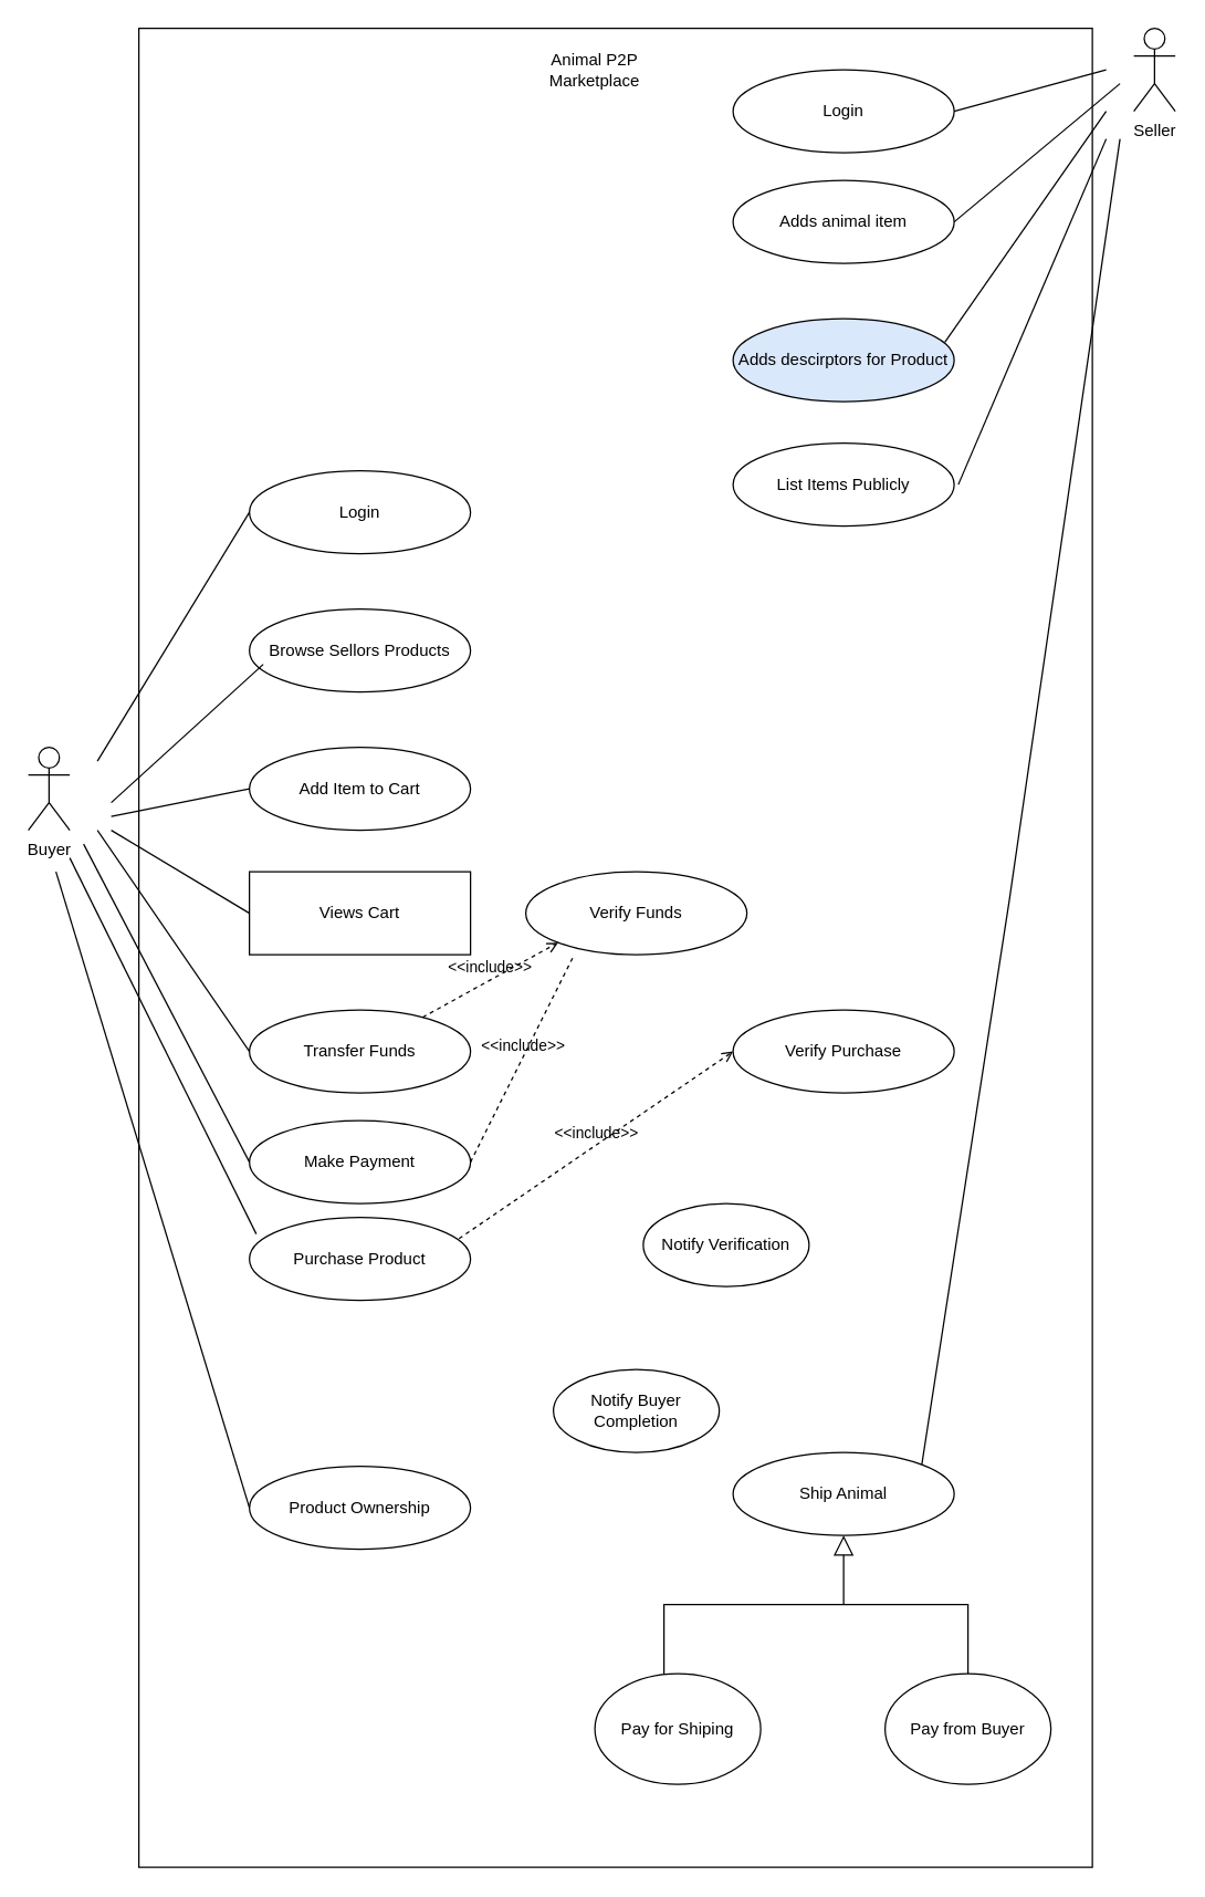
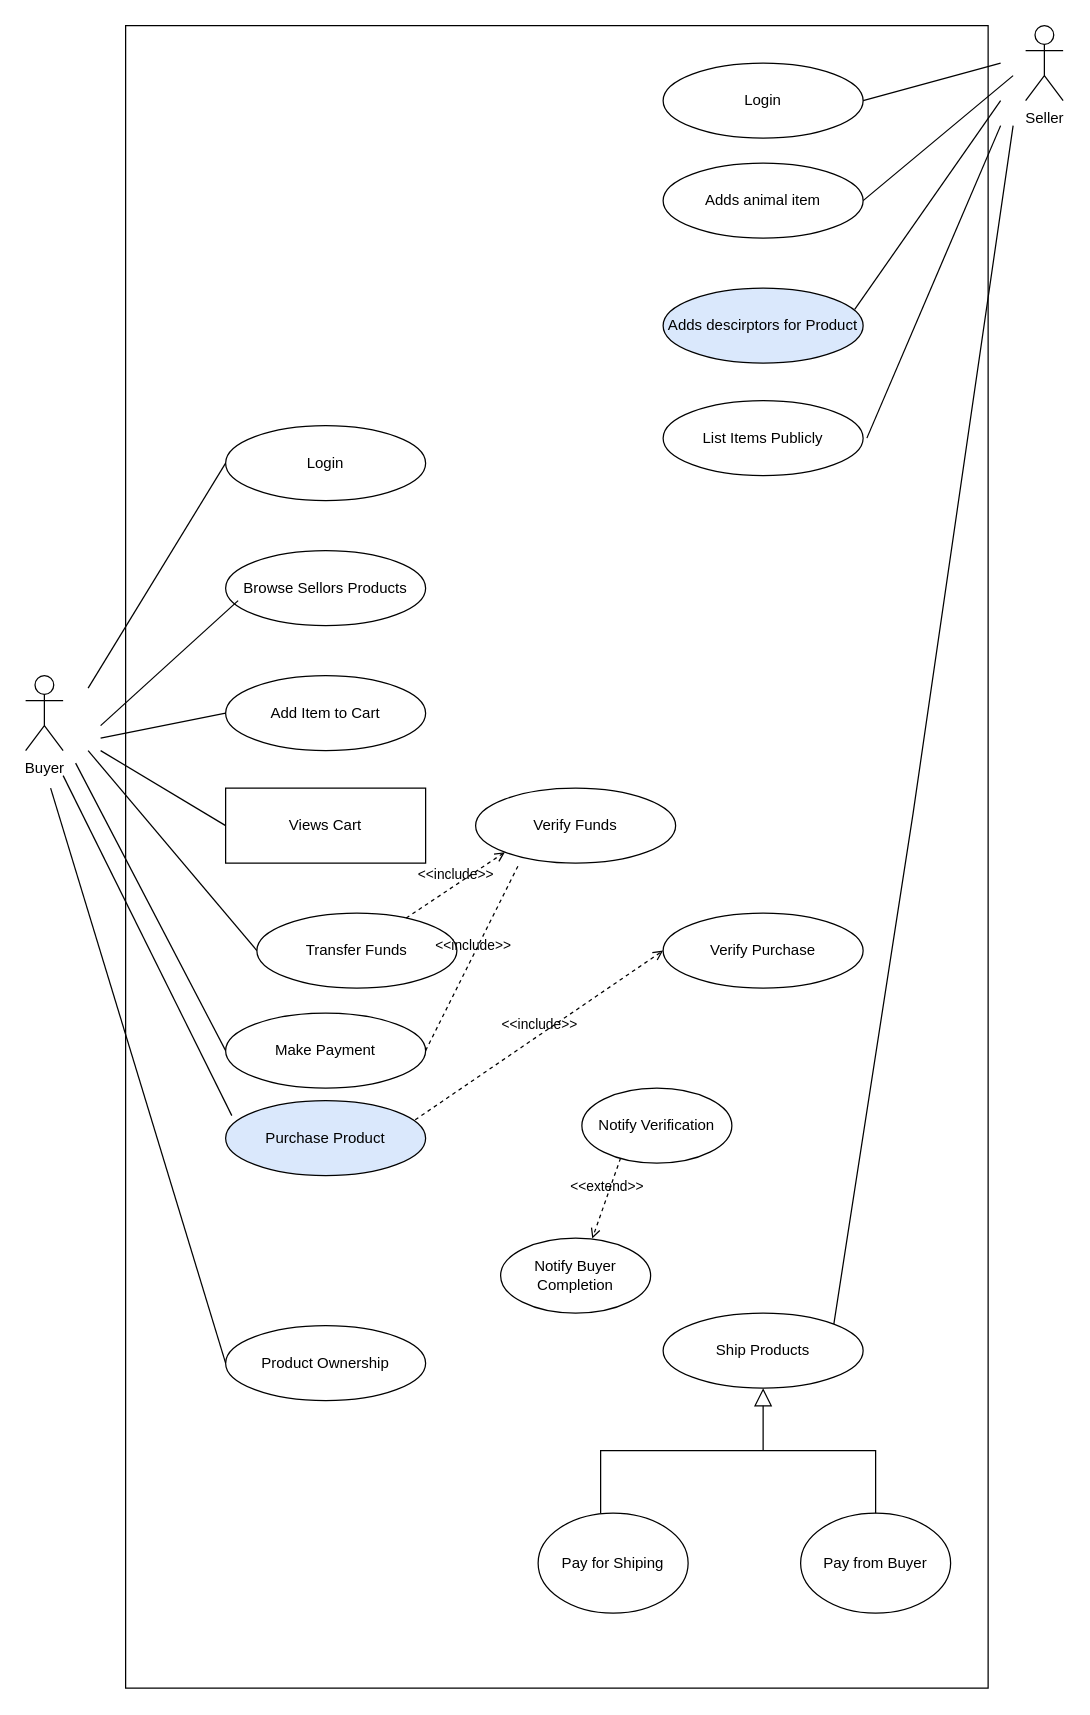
- <mxCell id="41" value="Animal P2P Marketplace" style="text;html=1;strokeColor=none;fillColor=none;align=center;verticalAlign=middle;whiteSpace=wrap;rounded=0;" vertex="1" parent="1"><mxGeometry x="400" y="35" width="60" height="30" as="geometry" /></mxCell>
- <mxCell id="6" value="Transfer Funds" style="ellipse;whiteSpace=wrap;html=1;" parent="1" vertex="1"><mxGeometry x="180" y="730" width="160" height="60" as="geometry" /></mxCell>
+ <mxCell id="6" value="Transfer Funds" style="ellipse;whiteSpace=wrap;html=1;" parent="1" vertex="1"><mxGeometry x="205" y="730" width="160" height="60" as="geometry" /></mxCell>
- <mxCell id="8" value="Purchase Product" style="ellipse;whiteSpace=wrap;html=1;" parent="1" vertex="1"><mxGeometry x="180" y="880" width="160" height="60" as="geometry" /></mxCell>
+ <mxCell id="8" value="Purchase Product" style="ellipse;whiteSpace=wrap;html=1;fillColor=#dae8fc;" parent="1" vertex="1"><mxGeometry x="180" y="880" width="160" height="60" as="geometry" /></mxCell>
+ <mxCell id="35" value="&amp;lt;&amp;lt;extend&amp;gt;&amp;gt;" style="html=1;verticalAlign=bottom;labelBackgroundColor=none;endArrow=open;endFill=0;dashed=1;rounded=0;exitX=0.258;exitY=0.933;exitDx=0;exitDy=0;exitPerimeter=0;entryX=0.611;entryY=0.006;entryDx=0;entryDy=0;entryPerimeter=0;" edge="1" parent="1" source="22" target="34"><mxGeometry width="160" relative="1" as="geometry"><mxPoint x="520" y="950" as="sourcePoint" /><mxPoint x="680" y="950" as="targetPoint" /></mxGeometry></mxCell>
- <mxCell id="14" value="Ship Animal" style="ellipse;whiteSpace=wrap;html=1;" vertex="1" parent="1"><mxGeometry x="530" y="1050" width="160" height="60" as="geometry" /></mxCell>
+ <mxCell id="14" value="Ship Products" style="ellipse;whiteSpace=wrap;html=1;" vertex="1" parent="1"><mxGeometry x="530" y="1050" width="160" height="60" as="geometry" /></mxCell>
